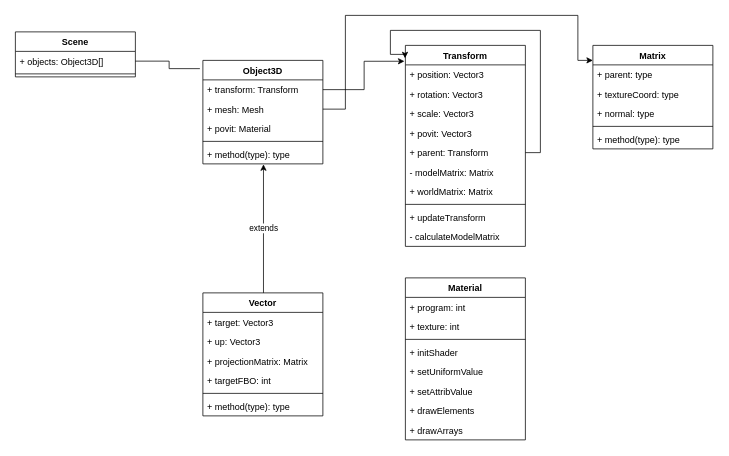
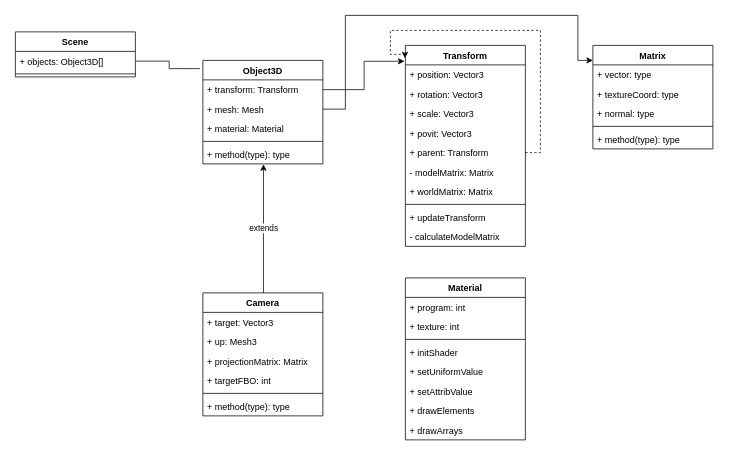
- <mxCell id="18" style="edgeStyle=orthogonalEdgeStyle;rounded=0;orthogonalLoop=1;jettySize=auto;html=1;exitX=1;exitY=0.5;exitDx=0;exitDy=0;entryX=-0.003;entryY=0.064;entryDx=0;entryDy=0;entryPerimeter=0;" parent="8" source="13" target="8" edge="1"><mxGeometry relative="1" as="geometry"><mxPoint x="-10" y="10" as="targetPoint" /><Array as="points"><mxPoint x="180" y="143" /><mxPoint x="180" y="-20" /><mxPoint x="-20" y="-20" /><mxPoint x="-20" y="12" /></Array></mxGeometry></mxCell>
+ <mxCell id="18" style="edgeStyle=orthogonalEdgeStyle;rounded=0;orthogonalLoop=1;jettySize=auto;html=1;exitX=1;exitY=0.5;exitDx=0;exitDy=0;entryX=-0.003;entryY=0.064;entryDx=0;entryDy=0;entryPerimeter=0;dashed=1;" parent="8" source="13" target="8" edge="1"><mxGeometry relative="1" as="geometry"><mxPoint x="-10" y="10" as="targetPoint" /><Array as="points"><mxPoint x="180" y="143" /><mxPoint x="180" y="-20" /><mxPoint x="-20" y="-20" /><mxPoint x="-20" y="12" /></Array></mxGeometry></mxCell>
- <mxCell id="21" value="+ parent: type" style="text;strokeColor=none;fillColor=none;align=left;verticalAlign=top;spacingLeft=4;spacingRight=4;overflow=hidden;rotatable=0;points=[[0,0.5],[1,0.5]];portConstraint=eastwest;" parent="20" vertex="1"><mxGeometry y="26" width="160" height="26" as="geometry" /></mxCell>
+ <mxCell id="21" value="+ vector: type" style="text;strokeColor=none;fillColor=none;align=left;verticalAlign=top;spacingLeft=4;spacingRight=4;overflow=hidden;rotatable=0;points=[[0,0.5],[1,0.5]];portConstraint=eastwest;" parent="20" vertex="1"><mxGeometry y="26" width="160" height="26" as="geometry" /></mxCell>
- <mxCell id="5" value="+ povit: Material" style="text;strokeColor=none;fillColor=none;align=left;verticalAlign=top;spacingLeft=4;spacingRight=4;overflow=hidden;rotatable=0;points=[[0,0.5],[1,0.5]];portConstraint=eastwest;" parent="2" vertex="1"><mxGeometry y="78" width="160" height="26" as="geometry" /></mxCell>
+ <mxCell id="5" value="+ material: Material" style="text;strokeColor=none;fillColor=none;align=left;verticalAlign=top;spacingLeft=4;spacingRight=4;overflow=hidden;rotatable=0;points=[[0,0.5],[1,0.5]];portConstraint=eastwest;" parent="2" vertex="1"><mxGeometry y="78" width="160" height="26" as="geometry" /></mxCell>
- <mxCell id="38" value="Vector" style="swimlane;fontStyle=1;align=center;verticalAlign=top;childLayout=stackLayout;horizontal=1;startSize=26;horizontalStack=0;resizeParent=1;resizeParentMax=0;resizeLast=0;collapsible=1;marginBottom=0;" parent="1" vertex="1"><mxGeometry x="270" y="390" width="160" height="164" as="geometry" /></mxCell>
+ <mxCell id="38" value="Camera" style="swimlane;fontStyle=1;align=center;verticalAlign=top;childLayout=stackLayout;horizontal=1;startSize=26;horizontalStack=0;resizeParent=1;resizeParentMax=0;resizeLast=0;collapsible=1;marginBottom=0;" parent="1" vertex="1"><mxGeometry x="270" y="390" width="160" height="164" as="geometry" /></mxCell>
- <mxCell id="40" value="+ up: Vector3" style="text;strokeColor=none;fillColor=none;align=left;verticalAlign=top;spacingLeft=4;spacingRight=4;overflow=hidden;rotatable=0;points=[[0,0.5],[1,0.5]];portConstraint=eastwest;" parent="38" vertex="1"><mxGeometry y="52" width="160" height="26" as="geometry" /></mxCell>
+ <mxCell id="40" value="+ up: Mesh3" style="text;strokeColor=none;fillColor=none;align=left;verticalAlign=top;spacingLeft=4;spacingRight=4;overflow=hidden;rotatable=0;points=[[0,0.5],[1,0.5]];portConstraint=eastwest;" parent="38" vertex="1"><mxGeometry y="52" width="160" height="26" as="geometry" /></mxCell>
